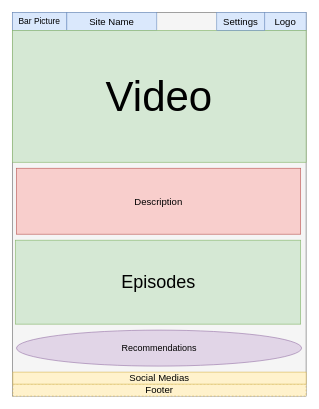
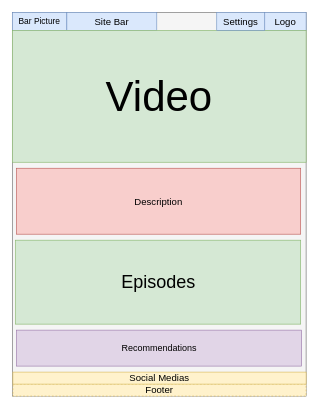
- <mxCell id="5" value="Site Name" style="whiteSpace=wrap;html=1;fontSize=16;rounded=0;shadow=0;glass=0;fillColor=#dae8fc;strokeColor=#6c8ebf;fontColor=#000000;" vertex="1" parent="1"><mxGeometry x="111" y="20" width="150" height="30" as="geometry" /></mxCell>
+ <mxCell id="5" value="Site Bar" style="whiteSpace=wrap;html=1;fontSize=16;rounded=0;shadow=0;glass=0;fillColor=#dae8fc;strokeColor=#6c8ebf;fontColor=#000000;" vertex="1" parent="1"><mxGeometry x="111" y="20" width="150" height="30" as="geometry" /></mxCell>
- <mxCell id="12" value="Recommendations" style="ellipse;whiteSpace=wrap;html=1;fontSize=15;fillColor=#e1d5e7;strokeColor=#9673a6;arcSize=9;fontColor=#000000;" vertex="1" parent="1"><mxGeometry x="27" y="550" width="475.5" height="60" as="geometry" /></mxCell>
+ <mxCell id="12" value="Recommendations" style="whiteSpace=wrap;html=1;fontSize=15;fillColor=#e1d5e7;strokeColor=#9673a6;rounded=0;arcSize=9;fontColor=#000000;" vertex="1" parent="1"><mxGeometry x="27" y="550" width="475.5" height="60" as="geometry" /></mxCell>
